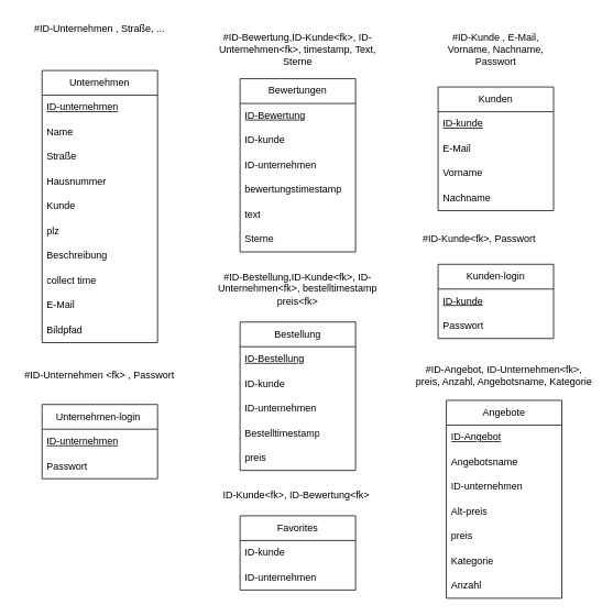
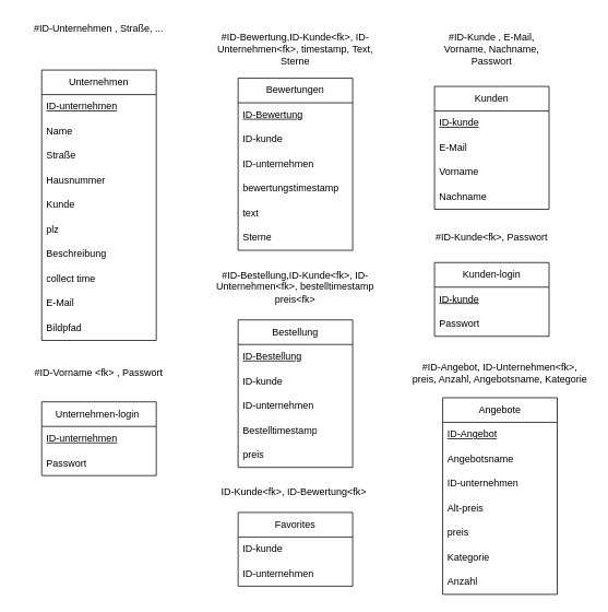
- <mxCell id="31" value="#ID-Kunde&amp;lt;fk&amp;gt;, Passwort" style="text;html=1;align=center;verticalAlign=middle;whiteSpace=wrap;rounded=0;" vertex="1" parent="1"><mxGeometry x="500" y="275" width="160" height="30" as="geometry" /></mxCell>
+ <mxCell id="31" value="#ID-Kunde&amp;lt;fk&amp;gt;, Passwort" style="text;html=1;align=center;verticalAlign=middle;whiteSpace=wrap;rounded=0;" vertex="1" parent="1"><mxGeometry x="520" y="275" width="160" height="30" as="geometry" /></mxCell>
- <mxCell id="35" value="#ID-Unternehmen &amp;lt;fk&amp;gt; , Passwort" style="text;html=1;align=center;verticalAlign=middle;whiteSpace=wrap;rounded=0;" vertex="1" parent="1"><mxGeometry x="20" y="440" width="200" height="30" as="geometry" /></mxCell>
+ <mxCell id="35" value="#ID-Vorname &amp;lt;fk&amp;gt; , Passwort" style="text;html=1;align=center;verticalAlign=middle;whiteSpace=wrap;rounded=0;" vertex="1" parent="1"><mxGeometry x="20" y="440" width="200" height="30" as="geometry" /></mxCell>
